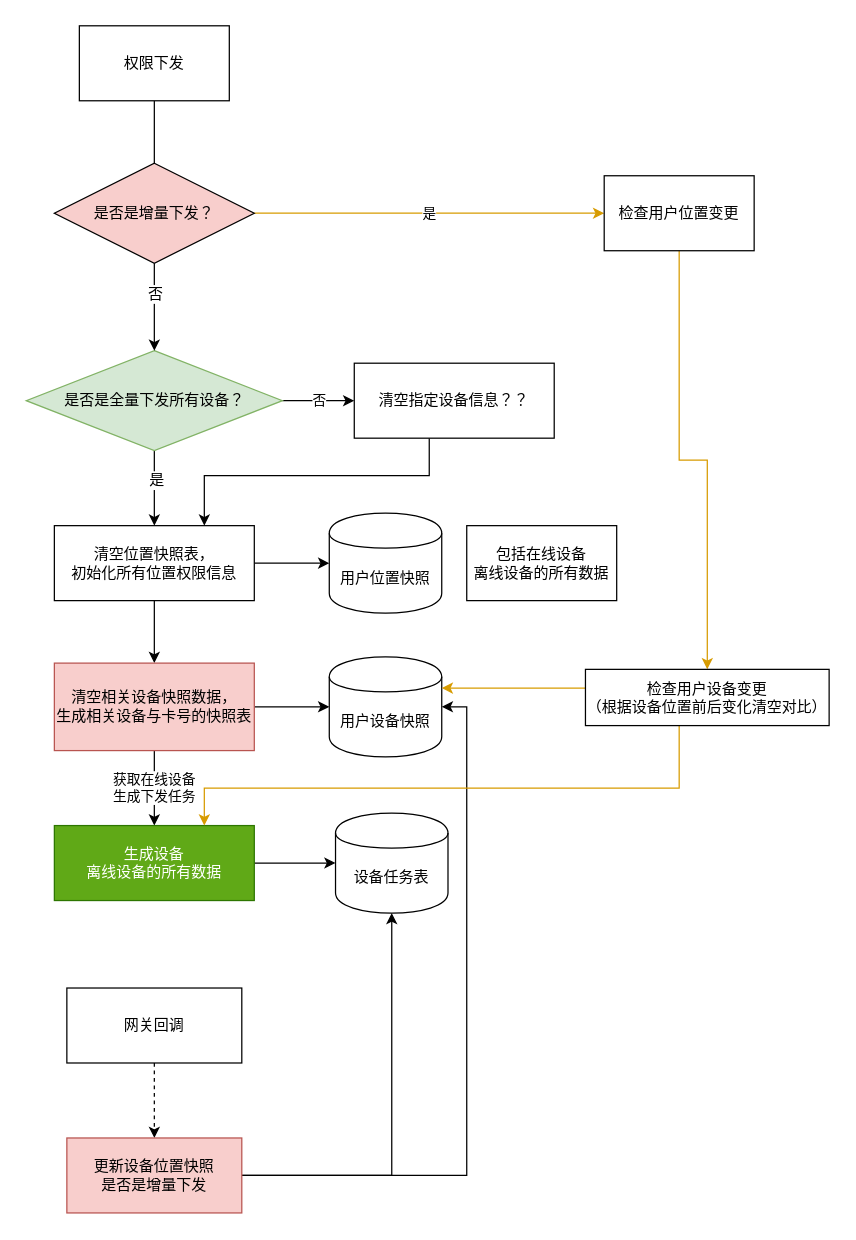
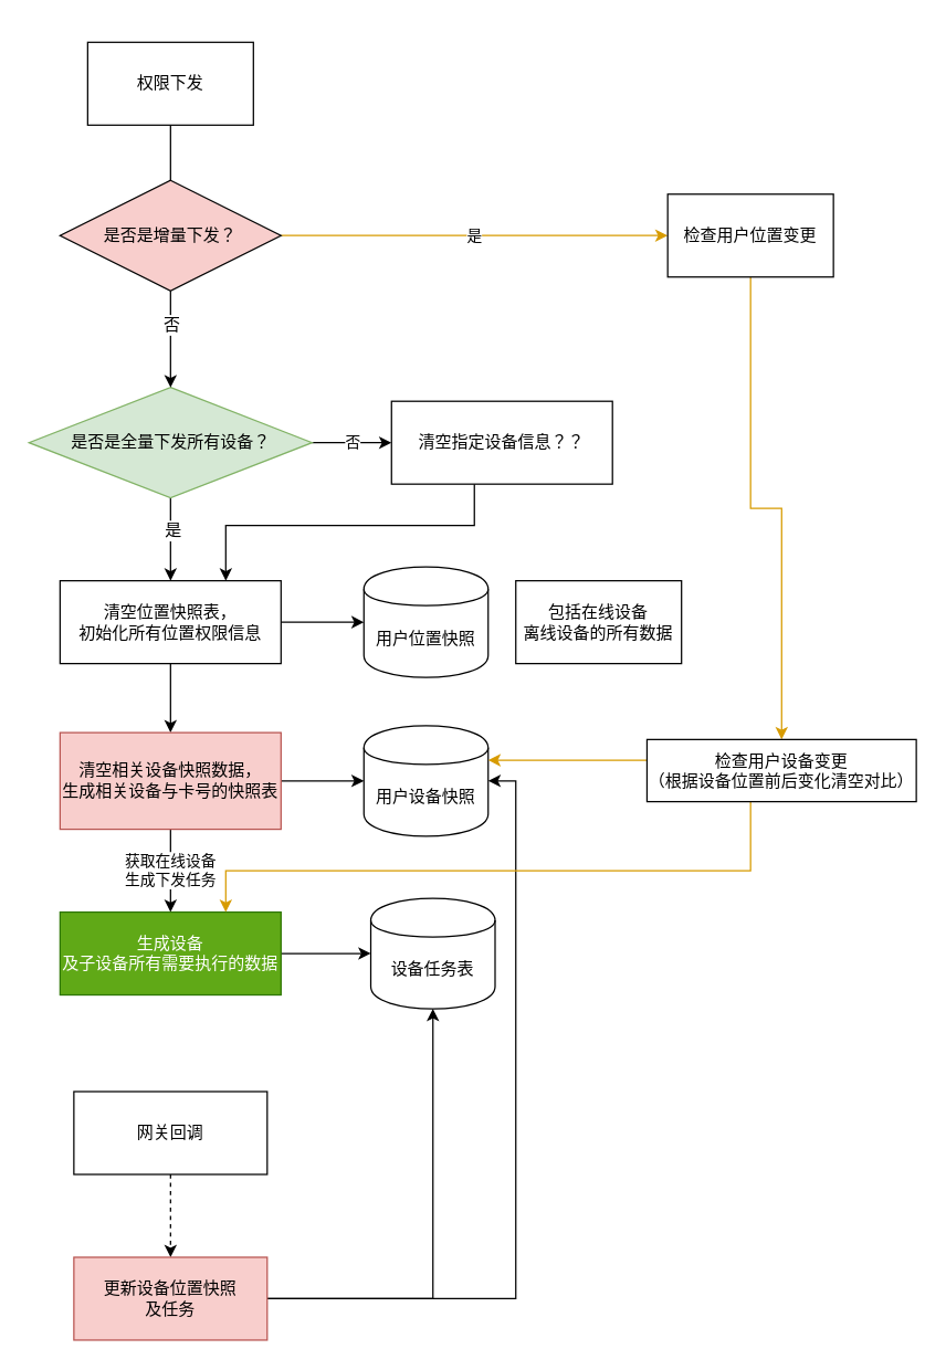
- <mxCell id="3" value="权限下发" style="rounded=0;whiteSpace=wrap;html=1;" parent="1" vertex="1"><mxGeometry x="63" y="20" width="120" height="60" as="geometry" /></mxCell>
+ <mxCell id="3" value="权限下发" style="rounded=0;whiteSpace=wrap;html=1;" parent="1" vertex="1"><mxGeometry x="63" y="30" width="120" height="60" as="geometry" /></mxCell>
- <mxCell id="19" value="生成设备&lt;br&gt;离线设备的所有数据" style="rounded=0;whiteSpace=wrap;html=1;fillColor=#60a917;strokeColor=#2D7600;fontColor=#ffffff;" parent="1" vertex="1"><mxGeometry x="43" y="660" width="160" height="60" as="geometry" /></mxCell>
+ <mxCell id="19" value="生成设备&lt;br&gt;及子设备所有需要执行的数据" style="rounded=0;whiteSpace=wrap;html=1;fillColor=#60a917;strokeColor=#2D7600;fontColor=#ffffff;" parent="1" vertex="1"><mxGeometry x="43" y="660" width="160" height="60" as="geometry" /></mxCell>
- <mxCell id="24" value="更新设备位置快照&lt;br&gt;是否是增量下发" style="rounded=0;whiteSpace=wrap;html=1;fillColor=#f8cecc;strokeColor=#b85450;" parent="1" vertex="1"><mxGeometry x="53" y="910" width="140" height="60" as="geometry" /></mxCell>
+ <mxCell id="24" value="更新设备位置快照&lt;br&gt;及任务" style="rounded=0;whiteSpace=wrap;html=1;fillColor=#f8cecc;strokeColor=#b85450;" parent="1" vertex="1"><mxGeometry x="53" y="910" width="140" height="60" as="geometry" /></mxCell>
